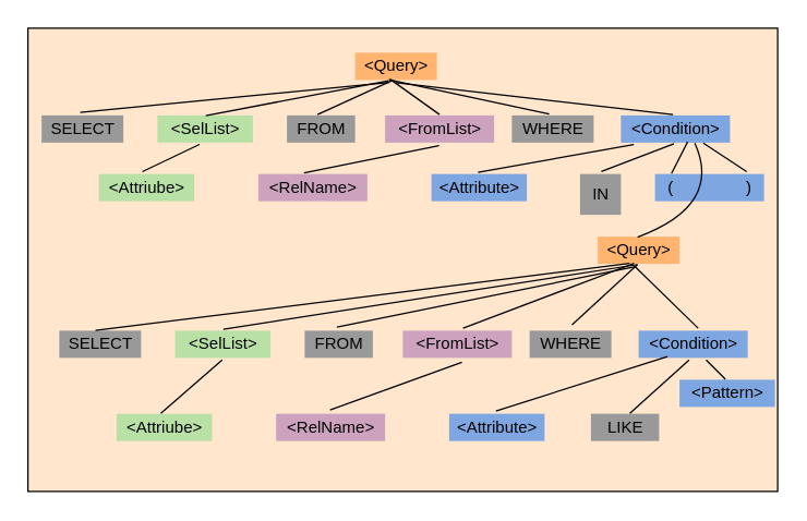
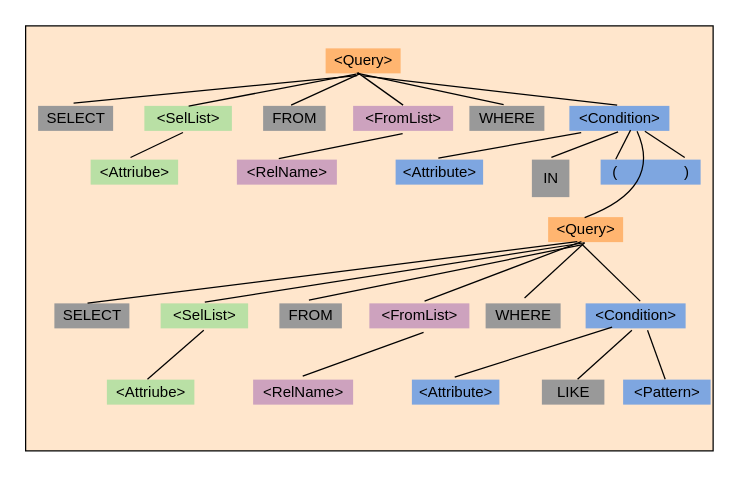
- <mxCell id="26" value="&amp;lt;Pattern&amp;gt;" style="text;html=1;resizable=0;autosize=1;align=center;verticalAlign=middle;points=[];fillColor=#7EA6E0;strokeColor=none;rounded=0;" vertex="1" parent="1"><mxGeometry x="498" y="278" width="70" height="20" as="geometry" /></mxCell>
+ <mxCell id="26" value="&amp;lt;Pattern&amp;gt;" style="text;html=1;resizable=0;autosize=1;align=center;verticalAlign=middle;points=[];fillColor=#7EA6E0;strokeColor=none;rounded=0;" vertex="1" parent="1"><mxGeometry x="498" y="303" width="70" height="20" as="geometry" /></mxCell>
